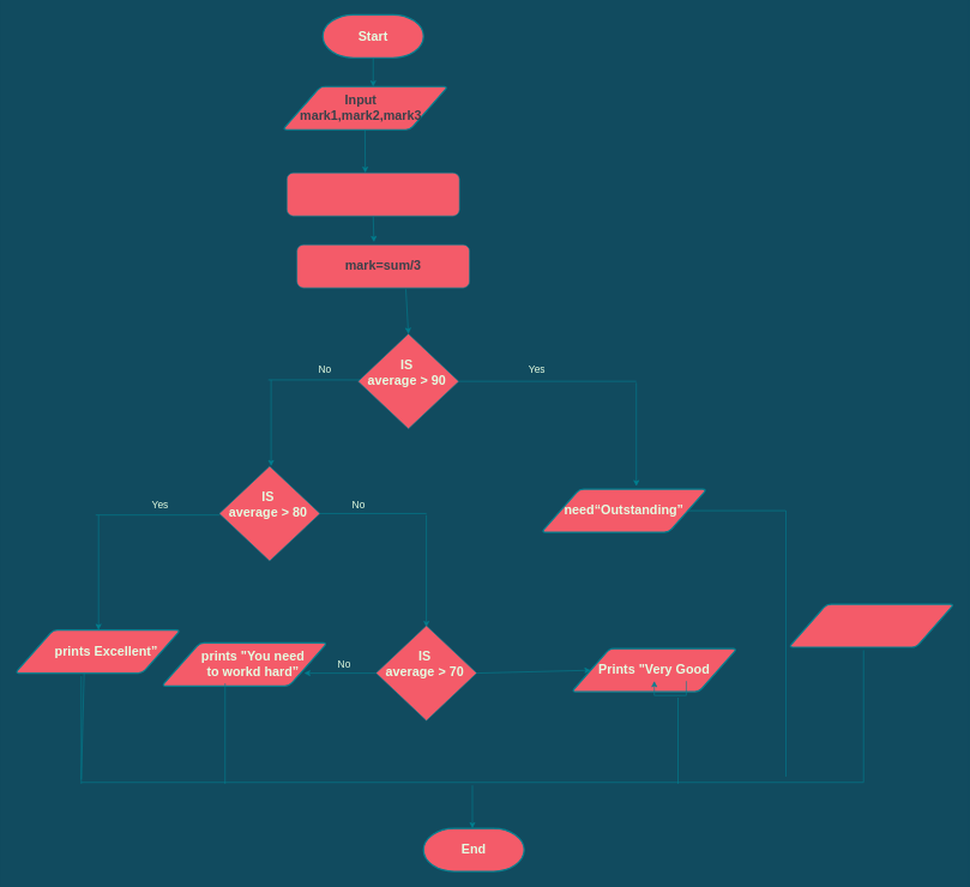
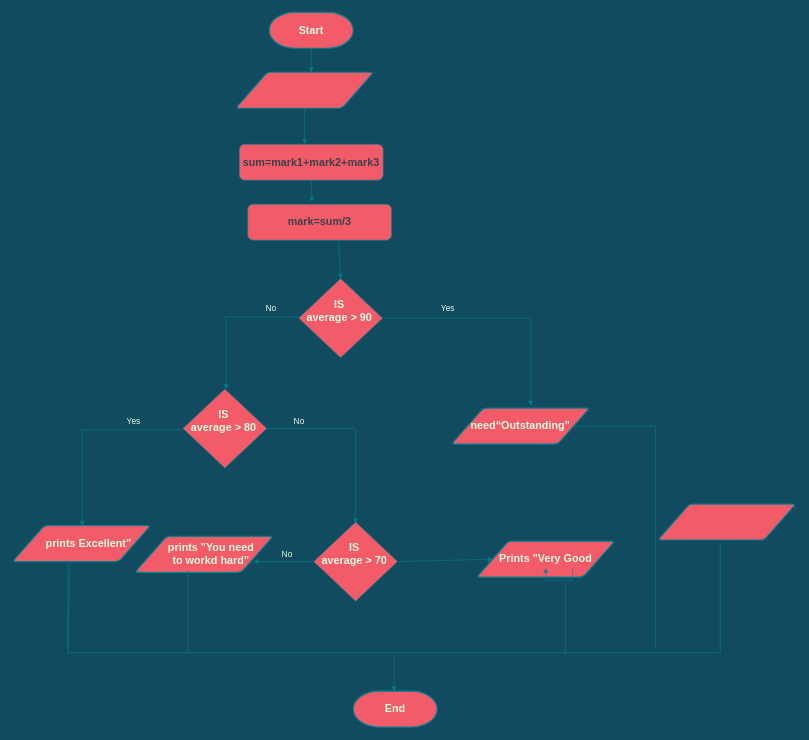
- <mxCell id="5" value="&lt;span data-lucid-content=&quot;{&amp;quot;t&amp;quot;:&amp;quot;Input length,width,depth&amp;quot;,&amp;quot;m&amp;quot;:[{&amp;quot;s&amp;quot;:0,&amp;quot;n&amp;quot;:&amp;quot;s&amp;quot;,&amp;quot;v&amp;quot;:22.222,&amp;quot;e&amp;quot;:24},{&amp;quot;s&amp;quot;:0,&amp;quot;n&amp;quot;:&amp;quot;c&amp;quot;,&amp;quot;v&amp;quot;:&amp;quot;3a414aff&amp;quot;,&amp;quot;e&amp;quot;:24},{&amp;quot;s&amp;quot;:0,&amp;quot;n&amp;quot;:&amp;quot;fsp&amp;quot;,&amp;quot;v&amp;quot;:&amp;quot;ss_presetShapeStyle6_textStyle&amp;quot;,&amp;quot;e&amp;quot;:24}]}&quot; data-lucid-type=&quot;application/vnd.lucid.text&quot;&gt;&lt;span style=&quot;color: rgb(58, 65, 74);&quot;&gt;&lt;b style=&quot;&quot;&gt;&lt;font style=&quot;font-size: 18px;&quot;&gt;Input mark1,mark2,mark3&lt;/font&gt;&lt;/b&gt;&lt;/span&gt;&lt;/span&gt;" style="text;html=1;strokeColor=none;fillColor=none;align=center;verticalAlign=middle;whiteSpace=wrap;rounded=0;fontColor=#E4FDE1;" parent="1" vertex="1"><mxGeometry x="421" y="135" width="160" height="30" as="geometry" /></mxCell>
+ <mxCell id="33" value="&lt;font color=&quot;#3a414a&quot;&gt;&lt;span style=&quot;font-size: 18px;&quot;&gt;&lt;b&gt;sum=mark1+mark2+mark3&lt;/b&gt;&lt;/span&gt;&lt;/font&gt;" style="text;html=1;strokeColor=none;fillColor=none;align=center;verticalAlign=middle;whiteSpace=wrap;rounded=0;fontColor=#E4FDE1;" parent="1" vertex="1"><mxGeometry x="408" y="255" width="220" height="30" as="geometry" /></mxCell>
